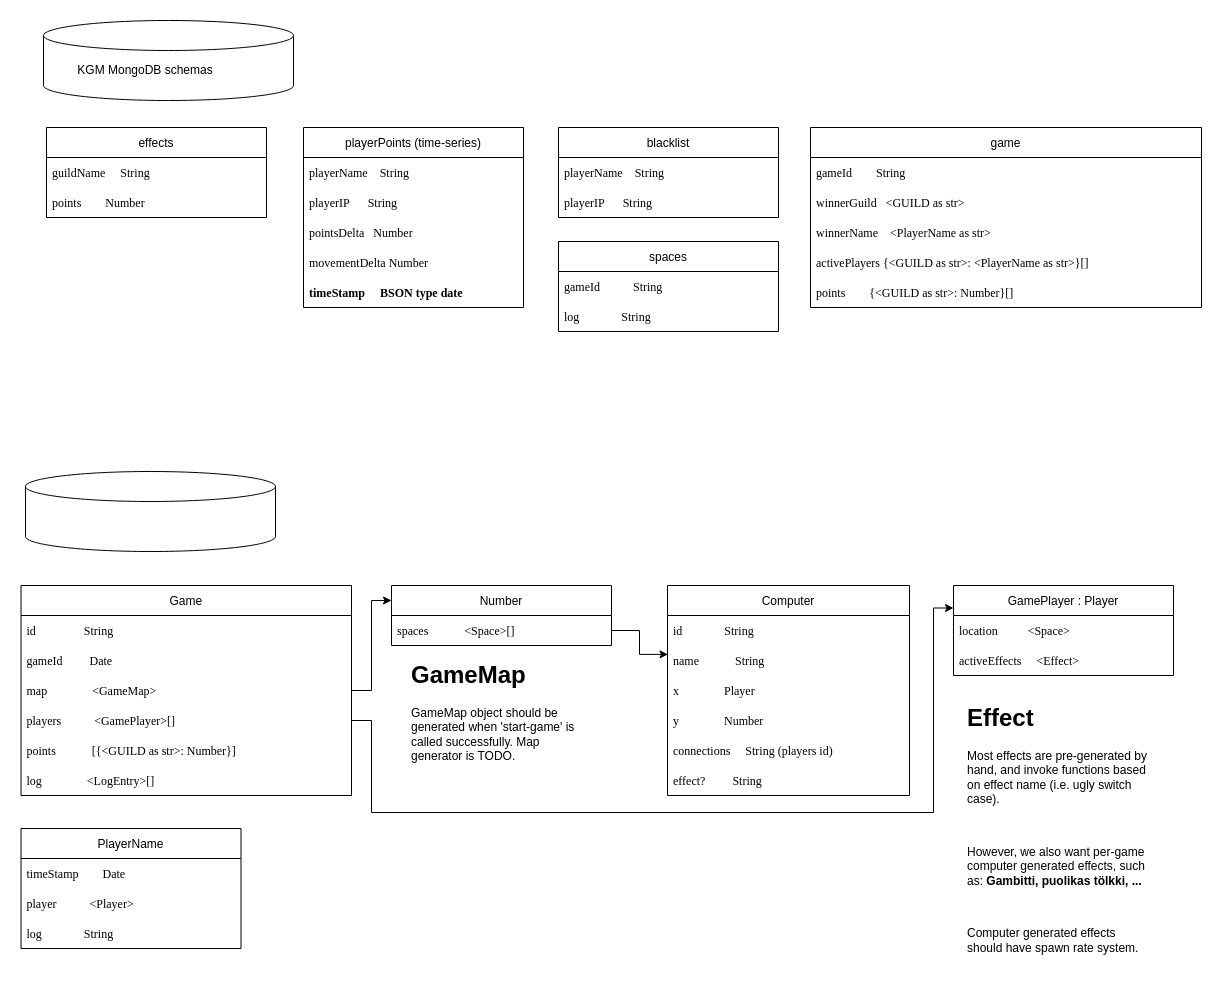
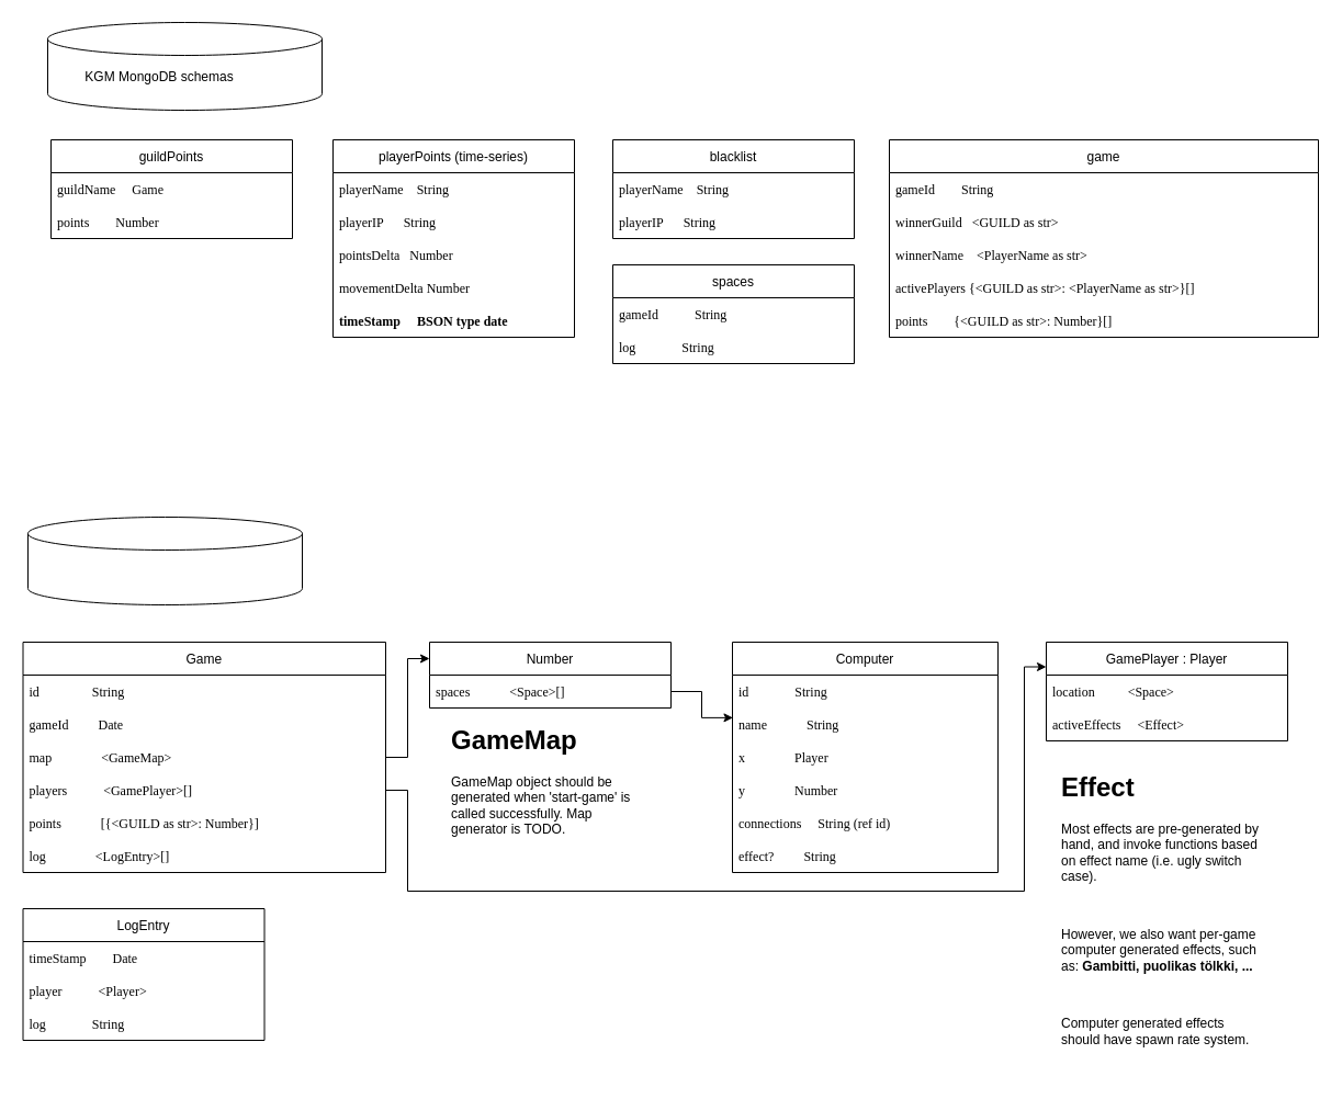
- <mxCell id="2" value="effects" style="swimlane;fontStyle=0;childLayout=stackLayout;horizontal=1;startSize=30;horizontalStack=0;resizeParent=1;resizeParentMax=0;resizeLast=0;collapsible=1;marginBottom=0;" parent="1" vertex="1"><mxGeometry x="46" y="127" width="220" height="90" as="geometry"><mxRectangle x="120" y="160" width="94" height="30" as="alternateBounds" /></mxGeometry></mxCell>
+ <mxCell id="2" value="guildPoints" style="swimlane;fontStyle=0;childLayout=stackLayout;horizontal=1;startSize=30;horizontalStack=0;resizeParent=1;resizeParentMax=0;resizeLast=0;collapsible=1;marginBottom=0;" parent="1" vertex="1"><mxGeometry x="46" y="127" width="220" height="90" as="geometry"><mxRectangle x="120" y="160" width="94" height="30" as="alternateBounds" /></mxGeometry></mxCell>
- <mxCell id="3" value="guildName     String" style="text;strokeColor=none;fillColor=none;align=left;verticalAlign=middle;spacingLeft=4;spacingRight=4;overflow=hidden;points=[[0,0.5],[1,0.5]];portConstraint=eastwest;rotatable=0;fontStyle=0;fontFamily=Lucida Console;" parent="2" vertex="1"><mxGeometry y="30" width="220" height="30" as="geometry" /></mxCell>
+ <mxCell id="3" value="guildName     Game" style="text;strokeColor=none;fillColor=none;align=left;verticalAlign=middle;spacingLeft=4;spacingRight=4;overflow=hidden;points=[[0,0.5],[1,0.5]];portConstraint=eastwest;rotatable=0;fontStyle=0;fontFamily=Lucida Console;" parent="2" vertex="1"><mxGeometry y="30" width="220" height="30" as="geometry" /></mxCell>
- <mxCell id="44" value="connections     String (players id)" style="text;strokeColor=none;fillColor=none;align=left;verticalAlign=middle;spacingLeft=4;spacingRight=4;overflow=hidden;points=[[0,0.5],[1,0.5]];portConstraint=eastwest;rotatable=0;fontFamily=Lucida Console;" parent="39" vertex="1"><mxGeometry y="150" width="242" height="30" as="geometry" /></mxCell>
+ <mxCell id="44" value="connections     String (ref id)" style="text;strokeColor=none;fillColor=none;align=left;verticalAlign=middle;spacingLeft=4;spacingRight=4;overflow=hidden;points=[[0,0.5],[1,0.5]];portConstraint=eastwest;rotatable=0;fontFamily=Lucida Console;" parent="39" vertex="1"><mxGeometry y="150" width="242" height="30" as="geometry" /></mxCell>
- <mxCell id="49" value="PlayerName" style="swimlane;fontStyle=0;childLayout=stackLayout;horizontal=1;startSize=30;horizontalStack=0;resizeParent=1;resizeParentMax=0;resizeLast=0;collapsible=1;marginBottom=0;" parent="1" vertex="1"><mxGeometry x="20.5" y="828" width="220" height="120" as="geometry"><mxRectangle x="120" y="160" width="94" height="30" as="alternateBounds" /></mxGeometry></mxCell>
+ <mxCell id="49" value="LogEntry" style="swimlane;fontStyle=0;childLayout=stackLayout;horizontal=1;startSize=30;horizontalStack=0;resizeParent=1;resizeParentMax=0;resizeLast=0;collapsible=1;marginBottom=0;" parent="1" vertex="1"><mxGeometry x="20.5" y="828" width="220" height="120" as="geometry"><mxRectangle x="120" y="160" width="94" height="30" as="alternateBounds" /></mxGeometry></mxCell>
